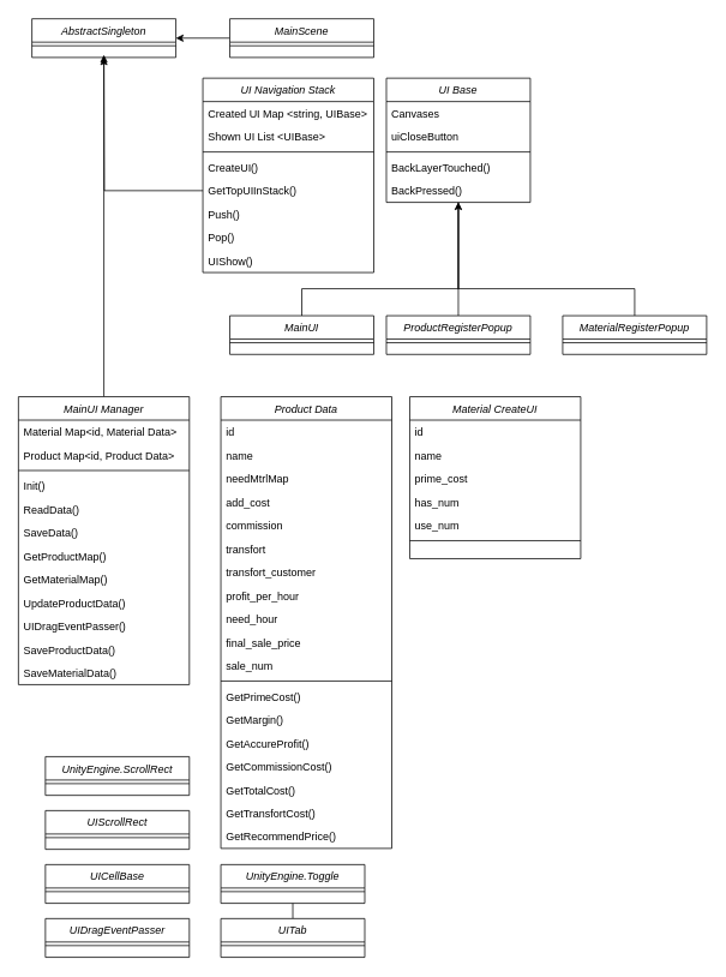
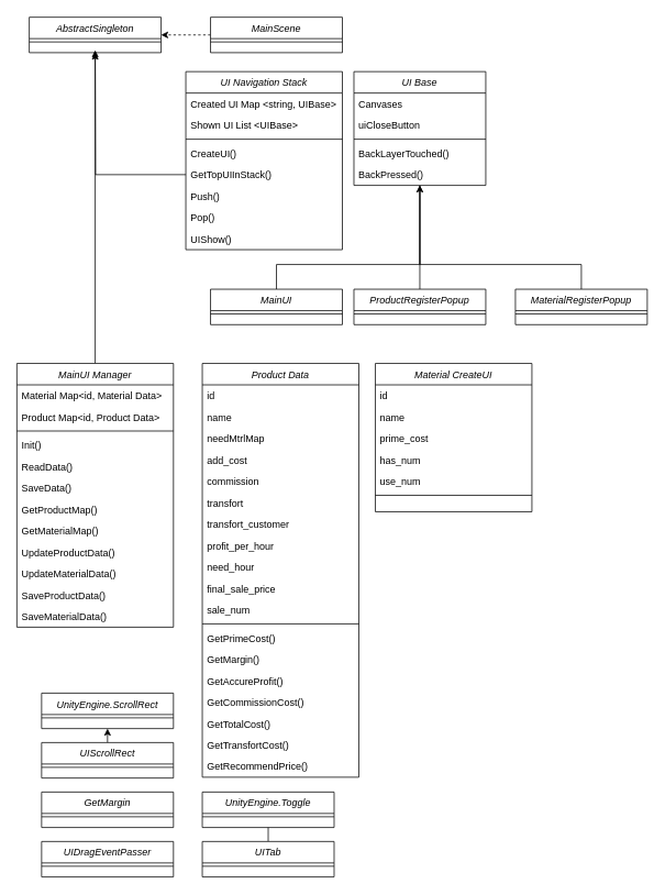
- <mxCell id="83" style="edgeStyle=orthogonalEdgeStyle;rounded=0;orthogonalLoop=1;jettySize=auto;html=1;exitX=0;exitY=0.5;exitDx=0;exitDy=0;entryX=1;entryY=0.5;entryDx=0;entryDy=0;" edge="1" parent="1" source="84" target="81"><mxGeometry relative="1" as="geometry" /></mxCell>
+ <mxCell id="83" style="edgeStyle=orthogonalEdgeStyle;rounded=0;orthogonalLoop=1;jettySize=auto;html=1;exitX=0;exitY=0.5;exitDx=0;exitDy=0;entryX=1;entryY=0.5;entryDx=0;entryDy=0;dashed=1;" edge="1" parent="1" source="84" target="81"><mxGeometry relative="1" as="geometry" /></mxCell>
- <mxCell id="37" value="UIDragEventPasser()" style="text;align=left;verticalAlign=top;spacingLeft=4;spacingRight=4;overflow=hidden;rotatable=0;points=[[0,0.5],[1,0.5]];portConstraint=eastwest;" vertex="1" parent="27"><mxGeometry y="242" width="190" height="26" as="geometry" /></mxCell>
+ <mxCell id="37" value="UpdateMaterialData()" style="text;align=left;verticalAlign=top;spacingLeft=4;spacingRight=4;overflow=hidden;rotatable=0;points=[[0,0.5],[1,0.5]];portConstraint=eastwest;" vertex="1" parent="27"><mxGeometry y="242" width="190" height="26" as="geometry" /></mxCell>
+ <mxCell id="69" style="edgeStyle=orthogonalEdgeStyle;rounded=0;orthogonalLoop=1;jettySize=auto;html=1;exitX=0.5;exitY=0;exitDx=0;exitDy=0;entryX=0.5;entryY=1;entryDx=0;entryDy=0;" edge="1" parent="1" source="70" target="67"><mxGeometry relative="1" as="geometry" /></mxCell>
- <mxCell id="77" value="UICellBase" style="swimlane;fontStyle=2;align=center;verticalAlign=top;childLayout=stackLayout;horizontal=1;startSize=26;horizontalStack=0;resizeParent=1;resizeLast=0;collapsible=1;marginBottom=0;rounded=0;shadow=0;strokeWidth=1;" vertex="1" parent="1"><mxGeometry x="50" y="960" width="160" height="43" as="geometry"><mxRectangle x="230" y="140" width="160" height="26" as="alternateBounds" /></mxGeometry></mxCell>
+ <mxCell id="77" value="GetMargin" style="swimlane;fontStyle=2;align=center;verticalAlign=top;childLayout=stackLayout;horizontal=1;startSize=26;horizontalStack=0;resizeParent=1;resizeLast=0;collapsible=1;marginBottom=0;rounded=0;shadow=0;strokeWidth=1;" vertex="1" parent="1"><mxGeometry x="50" y="960" width="160" height="43" as="geometry"><mxRectangle x="230" y="140" width="160" height="26" as="alternateBounds" /></mxGeometry></mxCell>
